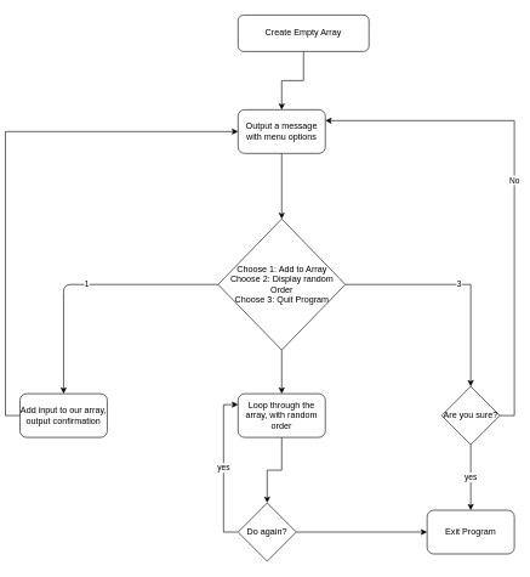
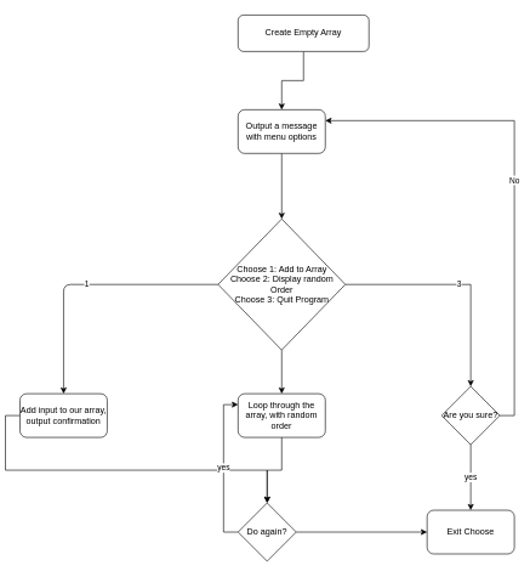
- <mxCell id="9" style="edgeStyle=orthogonalEdgeStyle;rounded=0;orthogonalLoop=1;jettySize=auto;html=1;exitX=0;exitY=0.5;exitDx=0;exitDy=0;entryX=0;entryY=0.5;entryDx=0;entryDy=0;" edge="1" parent="1" source="10" target="5"><mxGeometry relative="1" as="geometry" /></mxCell>
+ <mxCell id="9" style="edgeStyle=orthogonalEdgeStyle;rounded=0;orthogonalLoop=1;jettySize=auto;html=1;exitX=0;exitY=0.5;exitDx=0;exitDy=0;" edge="1" parent="1" source="10" target="16"><mxGeometry relative="1" as="geometry" /></mxCell>
- <mxCell id="17" value="Exit Program" style="rounded=1;whiteSpace=wrap;html=1;" vertex="1" parent="1"><mxGeometry x="580" y="700" width="120" height="60" as="geometry" /></mxCell>
+ <mxCell id="17" value="Exit Choose" style="rounded=1;whiteSpace=wrap;html=1;" vertex="1" parent="1"><mxGeometry x="580" y="700" width="120" height="60" as="geometry" /></mxCell>
